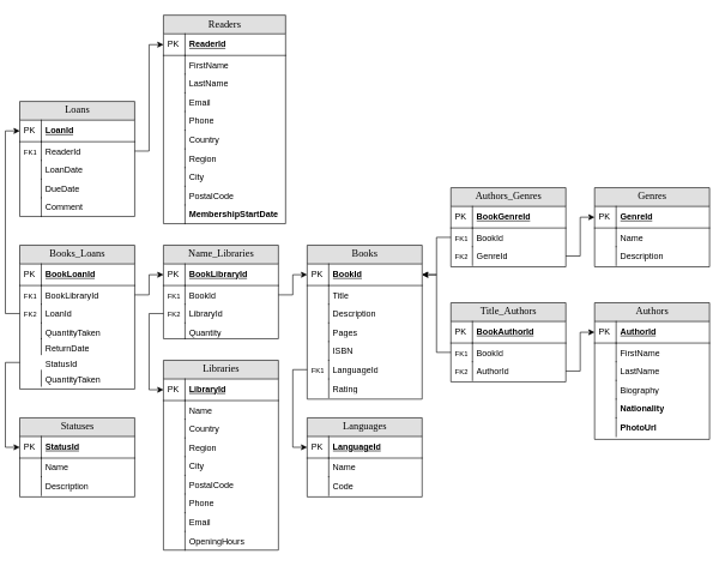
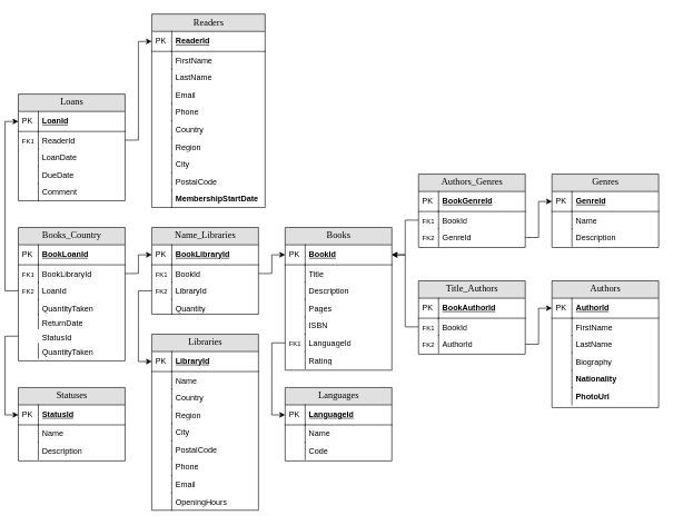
- <mxCell id="126" value="Books_Loans" style="swimlane;html=1;fontStyle=0;childLayout=stackLayout;horizontal=1;startSize=26;fillColor=#e0e0e0;horizontalStack=0;resizeParent=1;resizeLast=0;collapsible=1;marginBottom=0;swimlaneFillColor=#ffffff;align=center;rounded=0;shadow=0;comic=0;labelBackgroundColor=none;strokeWidth=1;fontFamily=Verdana;fontSize=14" vertex="1" parent="1"><mxGeometry y="340" width="160" height="200" as="geometry" x="20" /></mxCell>
+ <mxCell id="126" value="Books_Country" style="swimlane;html=1;fontStyle=0;childLayout=stackLayout;horizontal=1;startSize=26;fillColor=#e0e0e0;horizontalStack=0;resizeParent=1;resizeLast=0;collapsible=1;marginBottom=0;swimlaneFillColor=#ffffff;align=center;rounded=0;shadow=0;comic=0;labelBackgroundColor=none;strokeWidth=1;fontFamily=Verdana;fontSize=14" vertex="1" parent="1"><mxGeometry y="340" width="160" height="200" as="geometry" x="20" /></mxCell>
